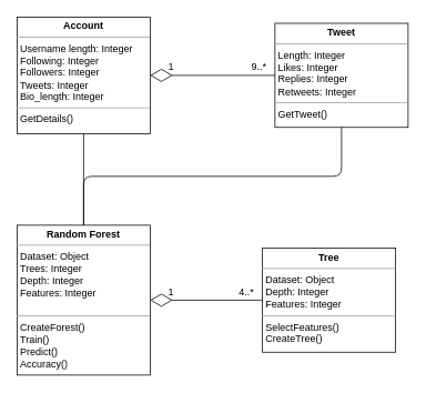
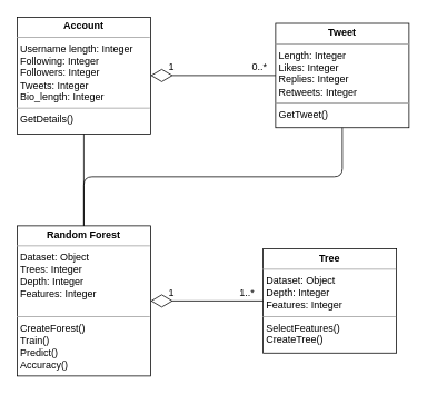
- <mxCell id="6" value="9..*" style="text;html=1;resizable=0;points=[];autosize=1;align=left;verticalAlign=top;spacingTop=-4;" vertex="1" parent="1"><mxGeometry x="300" y="70" width="30" height="20" as="geometry" /></mxCell>
+ <mxCell id="6" value="0..*" style="text;html=1;resizable=0;points=[];autosize=1;align=left;verticalAlign=top;spacingTop=-4;" vertex="1" parent="1"><mxGeometry x="300" y="70" width="30" height="20" as="geometry" /></mxCell>
- <mxCell id="12" value="4..*" style="text;html=1;resizable=0;points=[];autosize=1;align=left;verticalAlign=top;spacingTop=-4;" vertex="1" parent="1"><mxGeometry x="285" y="340" width="30" height="20" as="geometry" /></mxCell>
+ <mxCell id="12" value="1..*" style="text;html=1;resizable=0;points=[];autosize=1;align=left;verticalAlign=top;spacingTop=-4;" vertex="1" parent="1"><mxGeometry x="285" y="340" width="30" height="20" as="geometry" /></mxCell>
